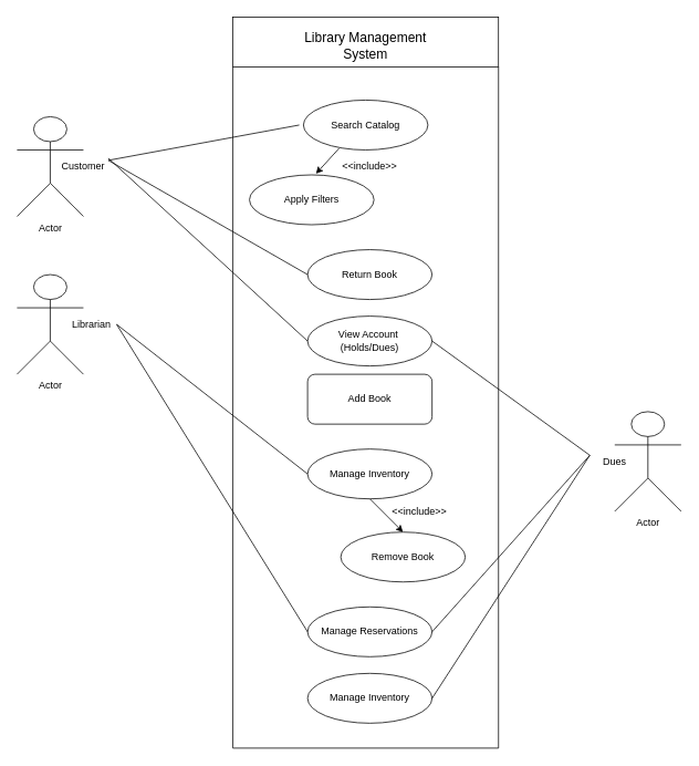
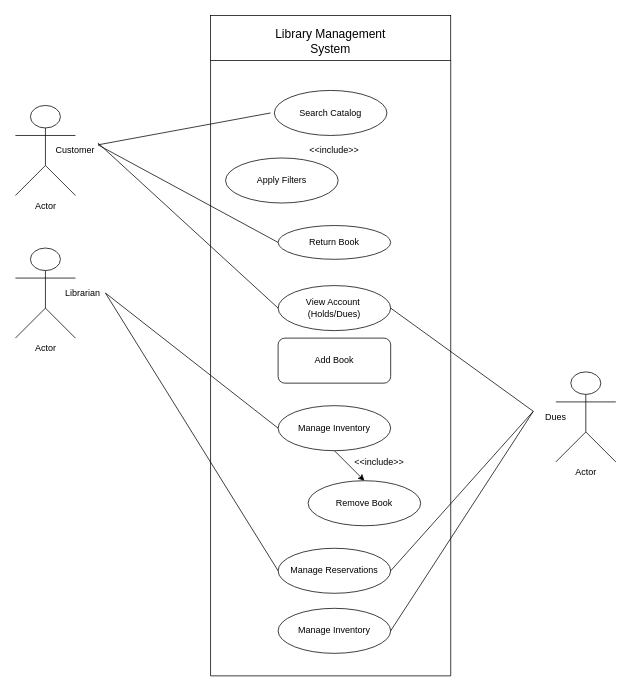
- <mxCell id="21" value="" style="endArrow=classic;html=1;rounded=0;entryX=0.534;entryY=-0.023;entryDx=0;entryDy=0;entryPerimeter=0;exitX=0.286;exitY=0.969;exitDx=0;exitDy=0;exitPerimeter=0;" edge="1" parent="1" source="12" target="15"><mxGeometry width="50" height="50" relative="1" as="geometry"><mxPoint x="420" y="280" as="sourcePoint" /><mxPoint x="470" y="230" as="targetPoint" /></mxGeometry></mxCell>
- <mxCell id="13" value="Return Book" style="ellipse;whiteSpace=wrap;html=1;" vertex="1" parent="1"><mxGeometry x="370" y="300" width="150" height="60" as="geometry" /></mxCell>
+ <mxCell id="13" value="Return Book" style="ellipse;whiteSpace=wrap;html=1;" vertex="1" parent="1"><mxGeometry x="370" y="300" width="150" height="45" as="geometry" /></mxCell>
